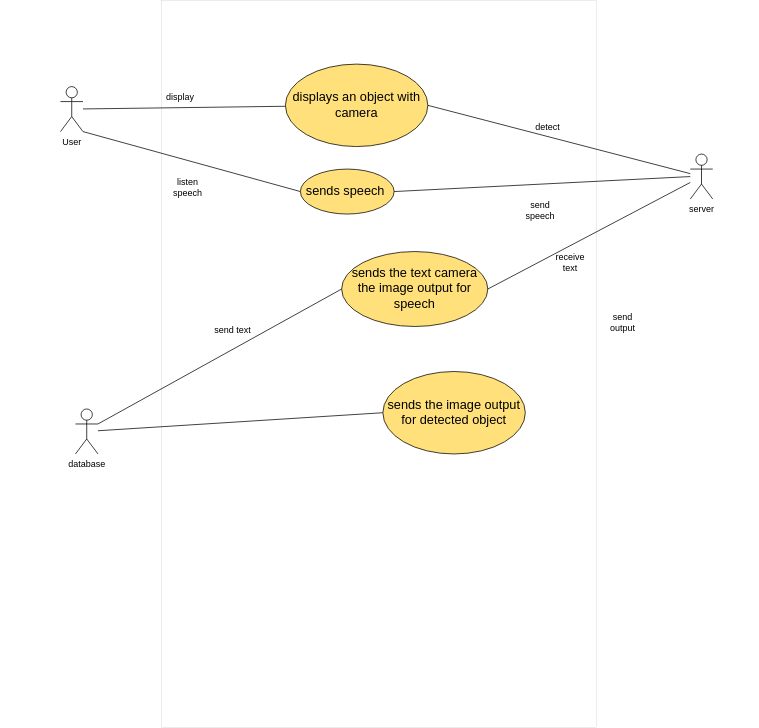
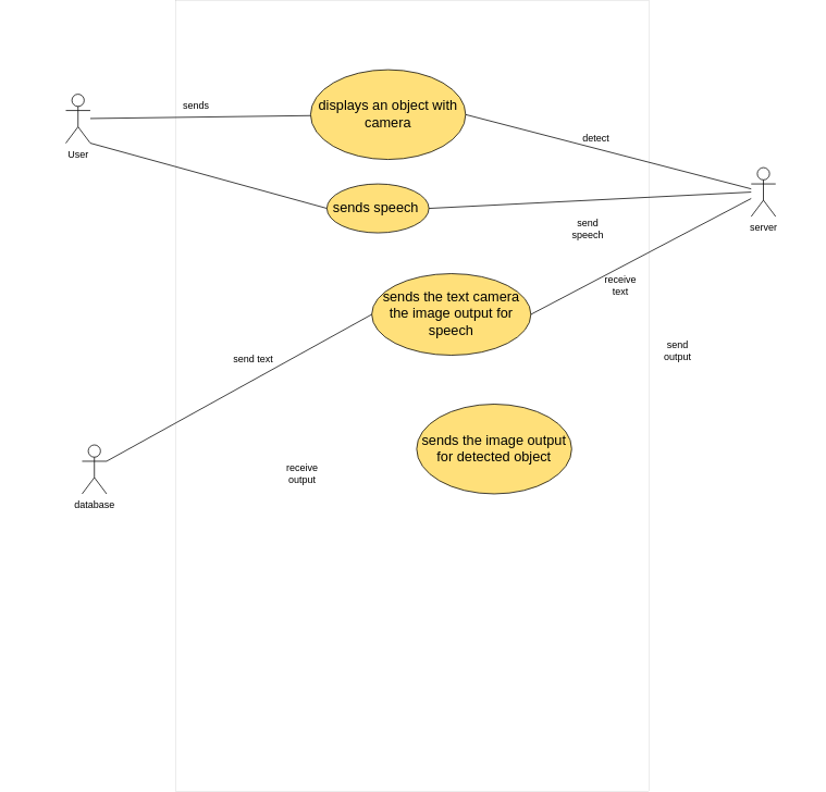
- <mxCell id="9" value="display" style="text;html=1;strokeColor=none;fillColor=none;align=center;verticalAlign=middle;whiteSpace=wrap;rounded=0;" vertex="1" parent="1"><mxGeometry x="210" y="50" width="60" height="30" as="geometry" /></mxCell>
+ <mxCell id="9" value="sends" style="text;html=1;strokeColor=none;fillColor=none;align=center;verticalAlign=middle;whiteSpace=wrap;rounded=0;" vertex="1" parent="1"><mxGeometry x="210" y="50" width="60" height="30" as="geometry" /></mxCell>
- <mxCell id="24" value="listen speech" style="text;html=1;strokeColor=none;fillColor=none;align=center;verticalAlign=middle;whiteSpace=wrap;rounded=0;" vertex="1" parent="1"><mxGeometry x="220" y="170" width="60" height="30" as="geometry" /></mxCell>
- <mxCell id="13" value="" style="endArrow=none;html=1;rounded=0;entryX=0;entryY=0.5;entryDx=0;entryDy=0;" edge="1" parent="1" source="5" target="11"><mxGeometry width="50" height="50" relative="1" as="geometry"><mxPoint x="95" y="358" as="sourcePoint" /><mxPoint x="420" y="270" as="targetPoint" /></mxGeometry></mxCell>
+ <mxCell id="14" value="receive output" style="text;html=1;strokeColor=none;fillColor=none;align=center;verticalAlign=middle;whiteSpace=wrap;rounded=0;" vertex="1" parent="1"><mxGeometry x="340" y="500" width="60" height="30" as="geometry" /></mxCell>
